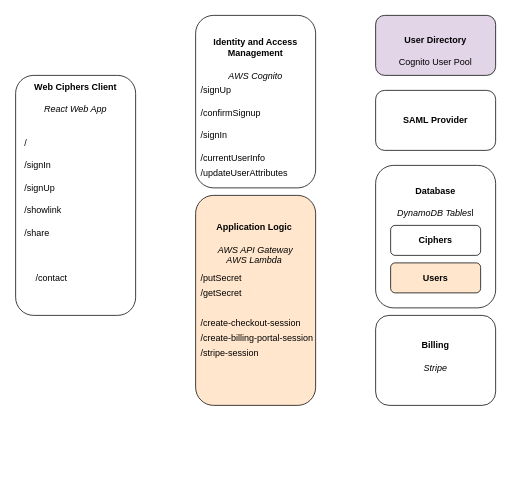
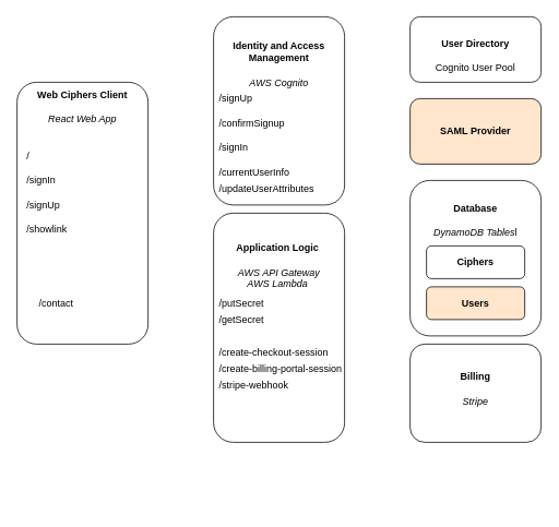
- <mxCell id="8" value="&lt;h4&gt;User Directory&lt;/h4&gt;Cognito User Pool" style="rounded=1;whiteSpace=wrap;html=1;rotation=0;fillColor=#e1d5e7;" parent="1" vertex="1"><mxGeometry x="500" width="160" height="80" as="geometry" y="20" /></mxCell>
+ <mxCell id="8" value="&lt;h4&gt;User Directory&lt;/h4&gt;Cognito User Pool" style="rounded=1;whiteSpace=wrap;html=1;rotation=0;" parent="1" vertex="1"><mxGeometry x="500" width="160" height="80" as="geometry" y="20" /></mxCell>
- <mxCell id="12" value="&lt;h4&gt;SAML Provider&lt;/h4&gt;" style="rounded=1;whiteSpace=wrap;html=1;rotation=0;" parent="1" vertex="1"><mxGeometry x="500" y="120" width="160" height="80" as="geometry" /></mxCell>
+ <mxCell id="12" value="&lt;h4&gt;SAML Provider&lt;/h4&gt;" style="rounded=1;whiteSpace=wrap;html=1;rotation=0;fillColor=#ffe6cc;" parent="1" vertex="1"><mxGeometry x="500" y="120" width="160" height="80" as="geometry" /></mxCell>
- <mxCell id="23" value="/share" style="text;html=1;strokeColor=none;fillColor=none;align=left;verticalAlign=middle;whiteSpace=wrap;rounded=0;" vertex="1" parent="1"><mxGeometry x="30" y="300" width="40" height="20" as="geometry" /></mxCell>
- <mxCell id="4" value="&lt;h4&gt;&lt;br&gt;&lt;/h4&gt;&lt;h4&gt;&lt;br&gt;&lt;/h4&gt;&lt;h4&gt;&lt;br&gt;&lt;/h4&gt;&lt;h4&gt;&lt;br&gt;&lt;/h4&gt;&lt;h4&gt;Application Logic&amp;nbsp;&lt;/h4&gt;&lt;i&gt;AWS API Gateway&lt;br&gt;AWS Lambda&lt;/i&gt;&amp;nbsp;&lt;br&gt;&lt;br&gt;&lt;br&gt;&lt;br&gt;&lt;br&gt;&lt;br&gt;&lt;br&gt;&lt;br&gt;&lt;br&gt;&lt;br&gt;&lt;br&gt;&lt;br&gt;&lt;br&gt;&lt;br&gt;&lt;br&gt;&lt;br&gt;&lt;br&gt;&lt;br&gt;&lt;br&gt;&lt;br&gt;&lt;br&gt;" style="rounded=1;whiteSpace=wrap;html=1;rotation=0;fillColor=#ffe6cc;" parent="1" vertex="1"><mxGeometry x="260" y="260" width="160" height="280" as="geometry" /></mxCell>
+ <mxCell id="4" value="&lt;h4&gt;&lt;br&gt;&lt;/h4&gt;&lt;h4&gt;&lt;br&gt;&lt;/h4&gt;&lt;h4&gt;&lt;br&gt;&lt;/h4&gt;&lt;h4&gt;&lt;br&gt;&lt;/h4&gt;&lt;h4&gt;Application Logic&amp;nbsp;&lt;/h4&gt;&lt;i&gt;AWS API Gateway&lt;br&gt;AWS Lambda&lt;/i&gt;&amp;nbsp;&lt;br&gt;&lt;br&gt;&lt;br&gt;&lt;br&gt;&lt;br&gt;&lt;br&gt;&lt;br&gt;&lt;br&gt;&lt;br&gt;&lt;br&gt;&lt;br&gt;&lt;br&gt;&lt;br&gt;&lt;br&gt;&lt;br&gt;&lt;br&gt;&lt;br&gt;&lt;br&gt;&lt;br&gt;&lt;br&gt;&lt;br&gt;" style="rounded=1;whiteSpace=wrap;html=1;rotation=0;" parent="1" vertex="1"><mxGeometry x="260" y="260" width="160" height="280" as="geometry" /></mxCell>
- <mxCell id="18" value="/stripe-session" style="text;html=1;strokeColor=none;fillColor=none;align=left;verticalAlign=middle;whiteSpace=wrap;rounded=0;" parent="1" vertex="1"><mxGeometry x="265" y="460" width="145" height="20" as="geometry" /></mxCell>
+ <mxCell id="18" value="/stripe-webhook" style="text;html=1;strokeColor=none;fillColor=none;align=left;verticalAlign=middle;whiteSpace=wrap;rounded=0;" parent="1" vertex="1"><mxGeometry x="265" y="460" width="145" height="20" as="geometry" /></mxCell>
